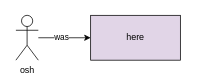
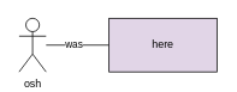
- <mxCell id="2" value="" style="edgeStyle=orthogonalEdgeStyle;rounded=0;orthogonalLoop=1;jettySize=auto;html=1;" edge="1" parent="1" source="4" target="5"><mxGeometry relative="1" as="geometry" /></mxCell>
+ <mxCell id="2" value="" style="edgeStyle=orthogonalEdgeStyle;rounded=0;orthogonalLoop=1;jettySize=auto;html=1;endArrow=none;" edge="1" parent="1" source="4" target="5"><mxGeometry relative="1" as="geometry" /></mxCell>
